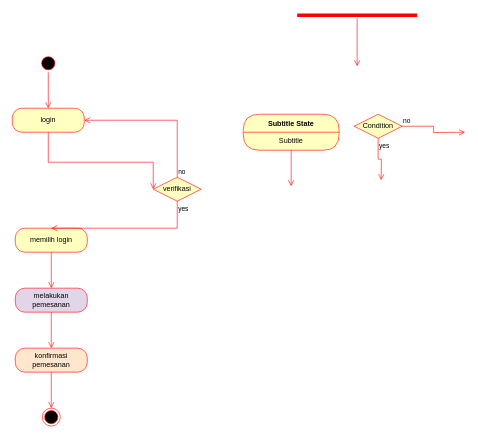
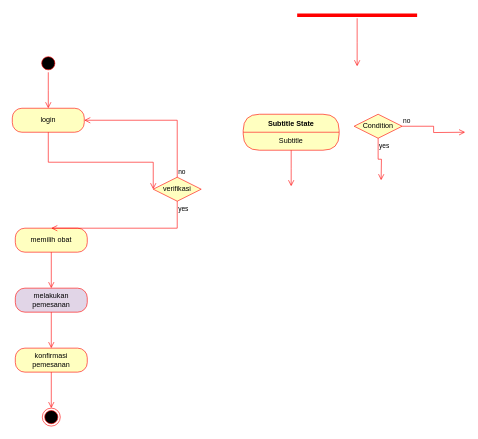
- <mxCell id="4" value="memilih login" style="rounded=1;whiteSpace=wrap;html=1;arcSize=40;fontColor=#000000;fillColor=#ffffc0;strokeColor=#ff0000;" vertex="1" parent="1"><mxGeometry x="25" y="380" width="120" height="40" as="geometry" /></mxCell>
+ <mxCell id="4" value="memilih obat" style="rounded=1;whiteSpace=wrap;html=1;arcSize=40;fontColor=#000000;fillColor=#ffffc0;strokeColor=#ff0000;" vertex="1" parent="1"><mxGeometry x="25" y="380" width="120" height="40" as="geometry" /></mxCell>
- <mxCell id="21" value="konfirmasi pemesanan" style="rounded=1;whiteSpace=wrap;html=1;arcSize=40;fontColor=#000000;fillColor=#ffe6cc;strokeColor=#ff0000;" vertex="1" parent="1"><mxGeometry x="25" y="580" width="120" height="40" as="geometry" /></mxCell>
+ <mxCell id="21" value="konfirmasi pemesanan" style="rounded=1;whiteSpace=wrap;html=1;arcSize=40;fontColor=#000000;fillColor=#ffffc0;strokeColor=#ff0000;" vertex="1" parent="1"><mxGeometry x="25" y="580" width="120" height="40" as="geometry" /></mxCell>
